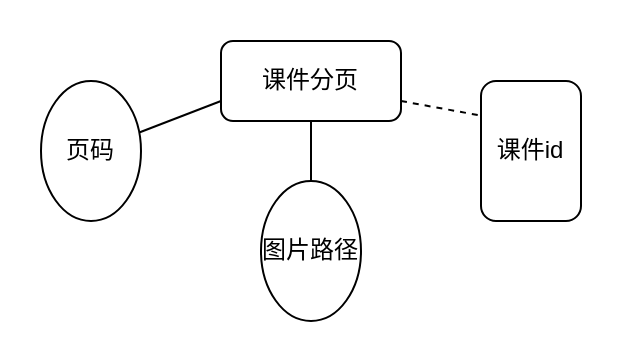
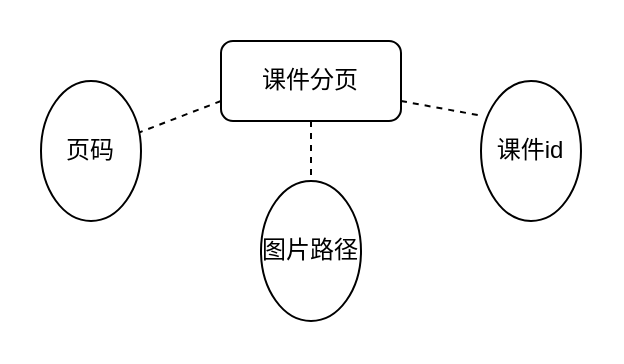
- <mxCell id="2" style="rounded=0;orthogonalLoop=1;jettySize=auto;html=1;exitX=0;exitY=0.75;exitDx=0;exitDy=0;endArrow=none;endFill=0;" parent="1" source="5" target="6" edge="1"><mxGeometry relative="1" as="geometry" /></mxCell>
+ <mxCell id="2" style="rounded=0;orthogonalLoop=1;jettySize=auto;html=1;exitX=0;exitY=0.75;exitDx=0;exitDy=0;endArrow=none;endFill=0;dashed=1;" parent="1" source="5" target="6" edge="1"><mxGeometry relative="1" as="geometry" /></mxCell>
- <mxCell id="7" value="课件id" style="whiteSpace=wrap;html=1;rounded=1;" parent="1" vertex="1"><mxGeometry x="240" y="40" width="50" height="70" as="geometry" /></mxCell>
+ <mxCell id="7" value="课件id" style="ellipse;whiteSpace=wrap;html=1;" parent="1" vertex="1"><mxGeometry x="240" y="40" width="50" height="70" as="geometry" /></mxCell>
- <mxCell id="4" style="edgeStyle=orthogonalEdgeStyle;rounded=0;orthogonalLoop=1;jettySize=auto;html=1;exitX=0.5;exitY=1;exitDx=0;exitDy=0;entryX=0.5;entryY=0;entryDx=0;entryDy=0;endArrow=none;endFill=0;" edge="1" parent="1" source="5" target="8"><mxGeometry relative="1" as="geometry" /></mxCell>
+ <mxCell id="4" style="edgeStyle=orthogonalEdgeStyle;rounded=0;orthogonalLoop=1;jettySize=auto;html=1;exitX=0.5;exitY=1;exitDx=0;exitDy=0;entryX=0.5;entryY=0;entryDx=0;entryDy=0;endArrow=none;endFill=0;dashed=1;" edge="1" parent="1" source="5" target="8"><mxGeometry relative="1" as="geometry" /></mxCell>
